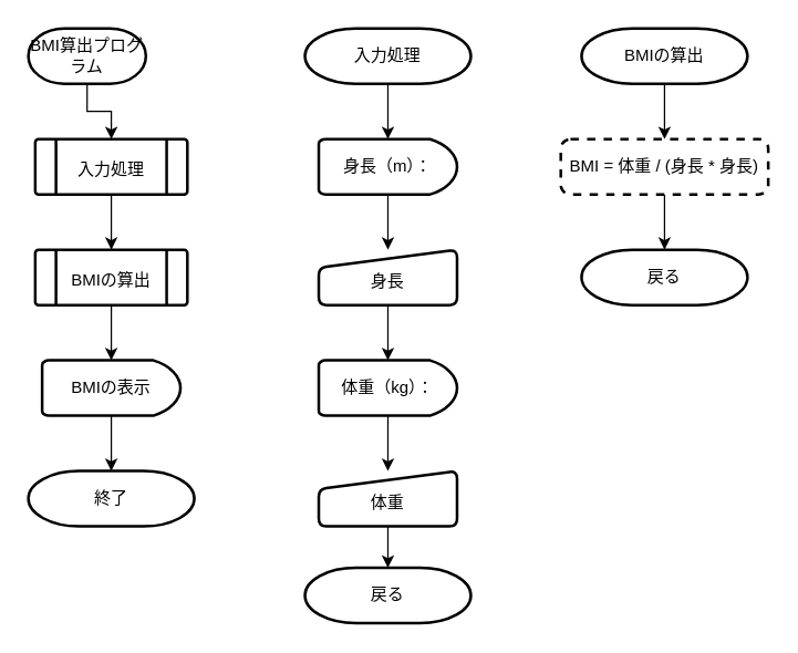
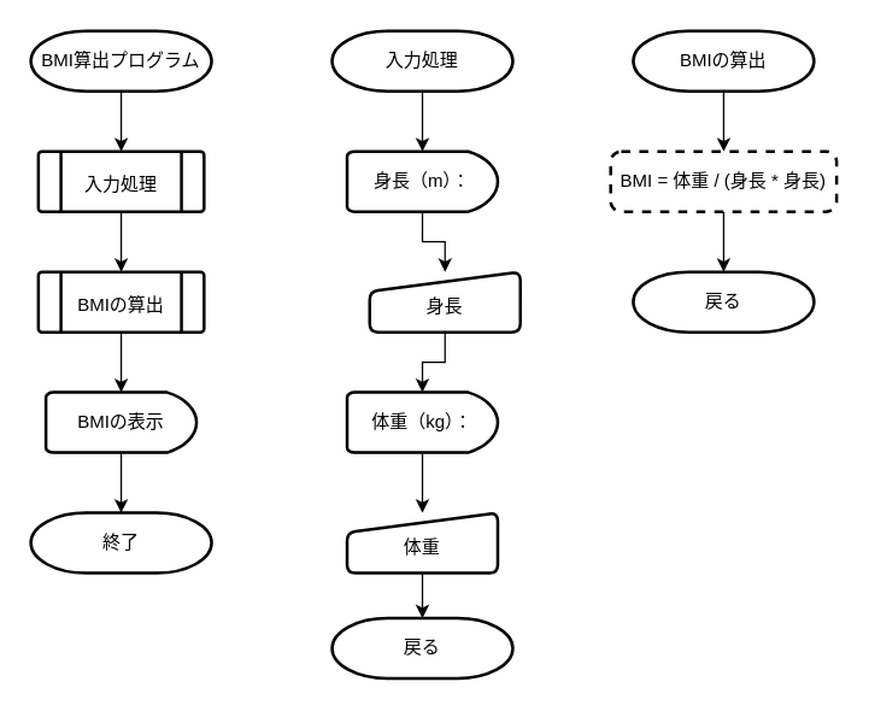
- <mxCell id="3" value="BMI算出プログラム" style="strokeWidth=2;html=1;shape=mxgraph.flowchart.terminator;whiteSpace=wrap;" vertex="1" parent="1"><mxGeometry x="20" y="20" width="85" height="40" as="geometry" /></mxCell>
+ <mxCell id="3" value="BMI算出プログラム" style="strokeWidth=2;html=1;shape=mxgraph.flowchart.terminator;whiteSpace=wrap;" vertex="1" parent="1"><mxGeometry x="20" y="20" width="120" height="40" as="geometry" /></mxCell>
- <mxCell id="14" value="身長" style="html=1;strokeWidth=2;shape=manualInput;whiteSpace=wrap;rounded=1;size=13;arcSize=11;spacingTop=6;" vertex="1" parent="1"><mxGeometry x="230" y="180" width="100" height="40" as="geometry" /></mxCell>
+ <mxCell id="14" value="身長" style="html=1;strokeWidth=2;shape=manualInput;whiteSpace=wrap;rounded=1;size=13;arcSize=11;spacingTop=6;" vertex="1" parent="1"><mxGeometry x="245" y="180" width="100" height="40" as="geometry" /></mxCell>
